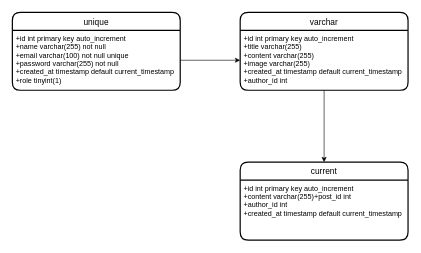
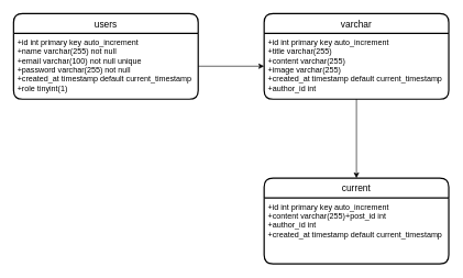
- <mxCell id="2" value="unique" style="swimlane;childLayout=stackLayout;horizontal=1;startSize=30;horizontalStack=0;rounded=1;fontSize=14;fontStyle=0;strokeWidth=2;resizeParent=0;resizeLast=1;shadow=0;dashed=0;align=center;" vertex="1" parent="1"><mxGeometry x="20" y="20" width="280" height="130" as="geometry" /></mxCell>
+ <mxCell id="2" value="users" style="swimlane;childLayout=stackLayout;horizontal=1;startSize=30;horizontalStack=0;rounded=1;fontSize=14;fontStyle=0;strokeWidth=2;resizeParent=0;resizeLast=1;shadow=0;dashed=0;align=center;" vertex="1" parent="1"><mxGeometry x="20" y="20" width="280" height="130" as="geometry" /></mxCell>
